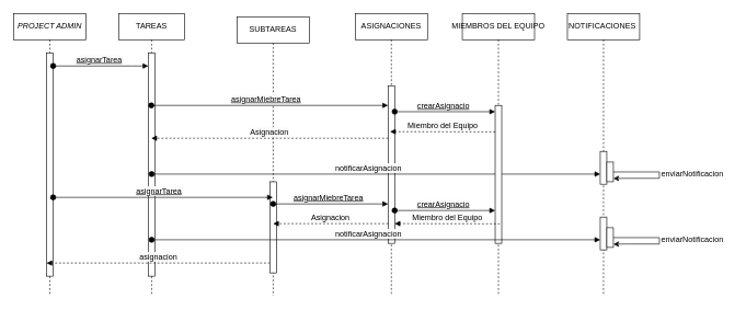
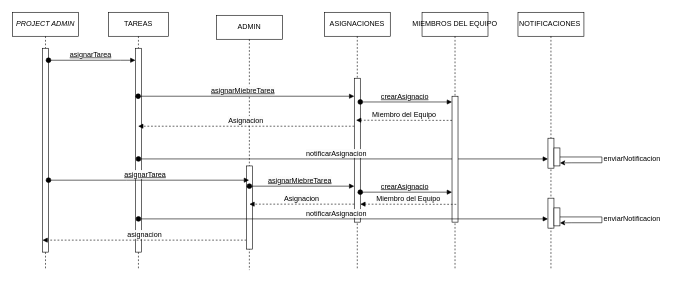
- <mxCell id="20" value="&lt;span style=&quot;text-wrap: nowrap;&quot;&gt;SUBTAREAS&lt;/span&gt;" style="shape=umlLifeline;perimeter=lifelinePerimeter;whiteSpace=wrap;html=1;container=1;dropTarget=0;collapsible=0;recursiveResize=0;outlineConnect=0;portConstraint=eastwest;newEdgeStyle={&quot;curved&quot;:0,&quot;rounded&quot;:0};" vertex="1" parent="1"><mxGeometry x="360" y="25" width="110" height="425" as="geometry" /></mxCell>
+ <mxCell id="20" value="&lt;span style=&quot;text-wrap: nowrap;&quot;&gt;ADMIN&lt;/span&gt;" style="shape=umlLifeline;perimeter=lifelinePerimeter;whiteSpace=wrap;html=1;container=1;dropTarget=0;collapsible=0;recursiveResize=0;outlineConnect=0;portConstraint=eastwest;newEdgeStyle={&quot;curved&quot;:0,&quot;rounded&quot;:0};" vertex="1" parent="1"><mxGeometry x="360" y="25" width="110" height="425" as="geometry" /></mxCell>
